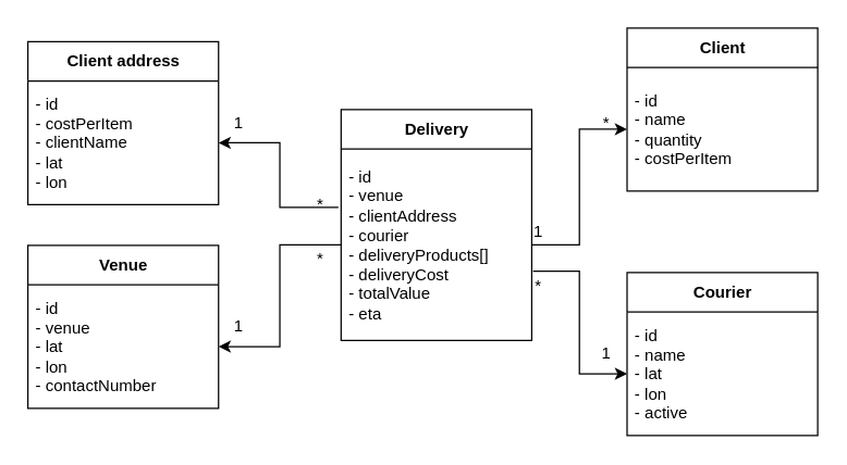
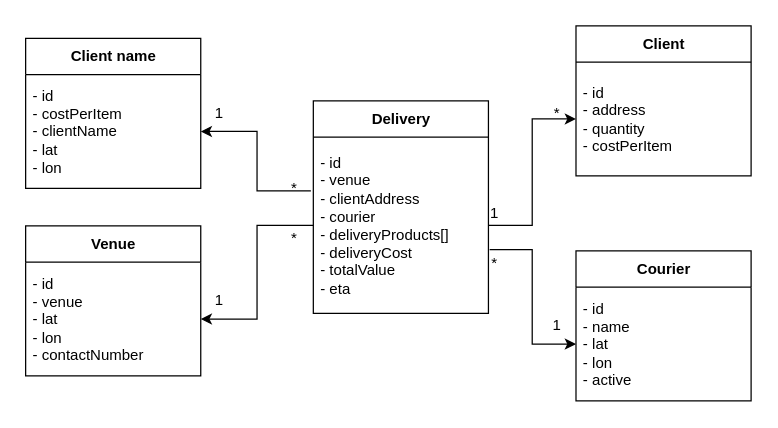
- <mxCell id="2" value="Client address" style="swimlane;fontStyle=1;align=center;verticalAlign=middle;childLayout=stackLayout;horizontal=1;startSize=29;horizontalStack=0;resizeParent=1;resizeParentMax=0;resizeLast=0;collapsible=0;marginBottom=0;html=1;" vertex="1" parent="1"><mxGeometry x="20" y="30" width="140" height="120" as="geometry" /></mxCell>
+ <mxCell id="2" value="Client name" style="swimlane;fontStyle=1;align=center;verticalAlign=middle;childLayout=stackLayout;horizontal=1;startSize=29;horizontalStack=0;resizeParent=1;resizeParentMax=0;resizeLast=0;collapsible=0;marginBottom=0;html=1;" vertex="1" parent="1"><mxGeometry x="20" y="30" width="140" height="120" as="geometry" /></mxCell>
- <mxCell id="9" value="- id&lt;br&gt;- name&lt;br&gt;- quantity&lt;br&gt;- costPerItem" style="text;html=1;strokeColor=none;fillColor=none;align=left;verticalAlign=middle;spacingLeft=4;spacingRight=4;overflow=hidden;rotatable=0;points=[[0,0.5],[1,0.5]];portConstraint=eastwest;" vertex="1" parent="8"><mxGeometry y="29" width="140" height="91" as="geometry" /></mxCell>
+ <mxCell id="9" value="- id&lt;br&gt;- address&lt;br&gt;- quantity&lt;br&gt;- costPerItem" style="text;html=1;strokeColor=none;fillColor=none;align=left;verticalAlign=middle;spacingLeft=4;spacingRight=4;overflow=hidden;rotatable=0;points=[[0,0.5],[1,0.5]];portConstraint=eastwest;" vertex="1" parent="8"><mxGeometry y="29" width="140" height="91" as="geometry" /></mxCell>
